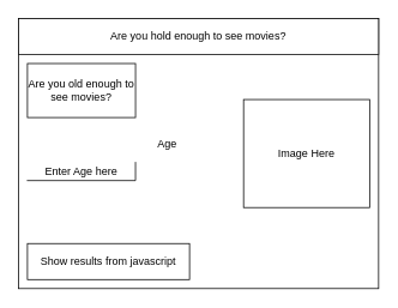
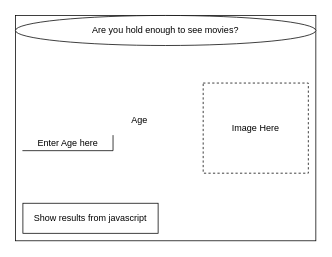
- <mxCell id="3" value="Are you hold enough to see movies?" style="rounded=0;whiteSpace=wrap;html=1;" parent="1" vertex="1"><mxGeometry x="20" y="20" width="400" height="40" as="geometry" /></mxCell>
+ <mxCell id="3" value="Are you hold enough to see movies?" style="ellipse;whiteSpace=wrap;html=1;" parent="1" vertex="1"><mxGeometry x="20" y="20" width="400" height="40" as="geometry" /></mxCell>
- <mxCell id="5" value="Are you old enough to see movies?" style="whiteSpace=wrap;html=1;" vertex="1" parent="1"><mxGeometry x="30" y="70" width="120" height="60" as="geometry" /></mxCell>
- <mxCell id="7" value="Image Here" style="whiteSpace=wrap;html=1;" vertex="1" parent="1"><mxGeometry x="270" y="110" width="140" height="120" as="geometry" /></mxCell>
+ <mxCell id="7" value="Image Here" style="whiteSpace=wrap;html=1;dashed=1;" vertex="1" parent="1"><mxGeometry x="270" y="110" width="140" height="120" as="geometry" /></mxCell>
